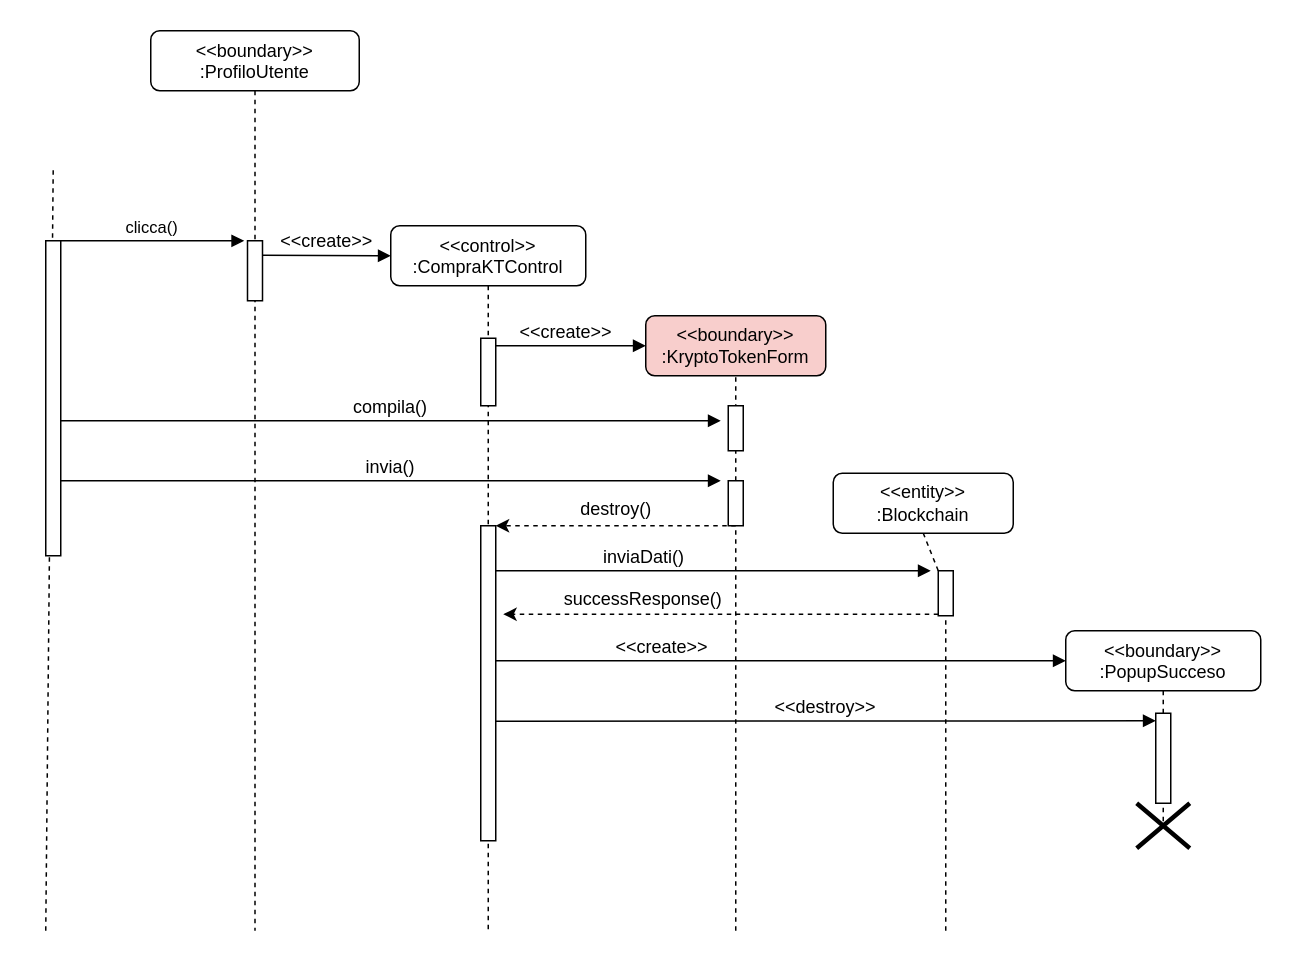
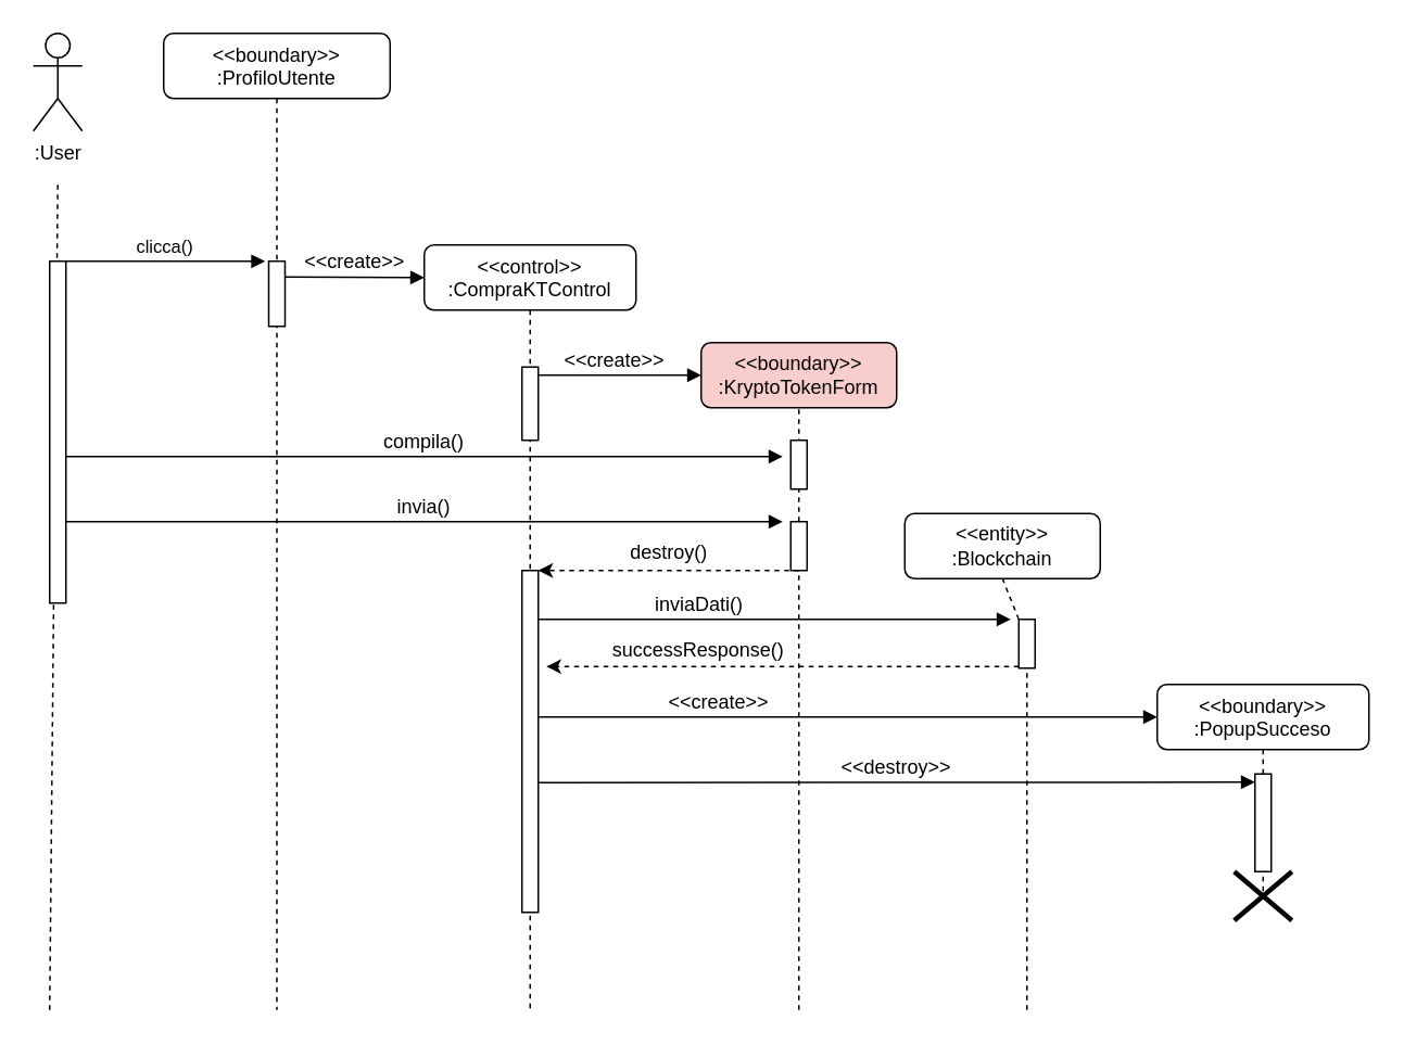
+ <mxCell id="11" value=":User" style="shape=umlActor;verticalLabelPosition=bottom;verticalAlign=top;html=1;outlineConnect=0;" parent="1" vertex="1"><mxGeometry x="20" y="20" width="30" height="60" as="geometry" /></mxCell>
